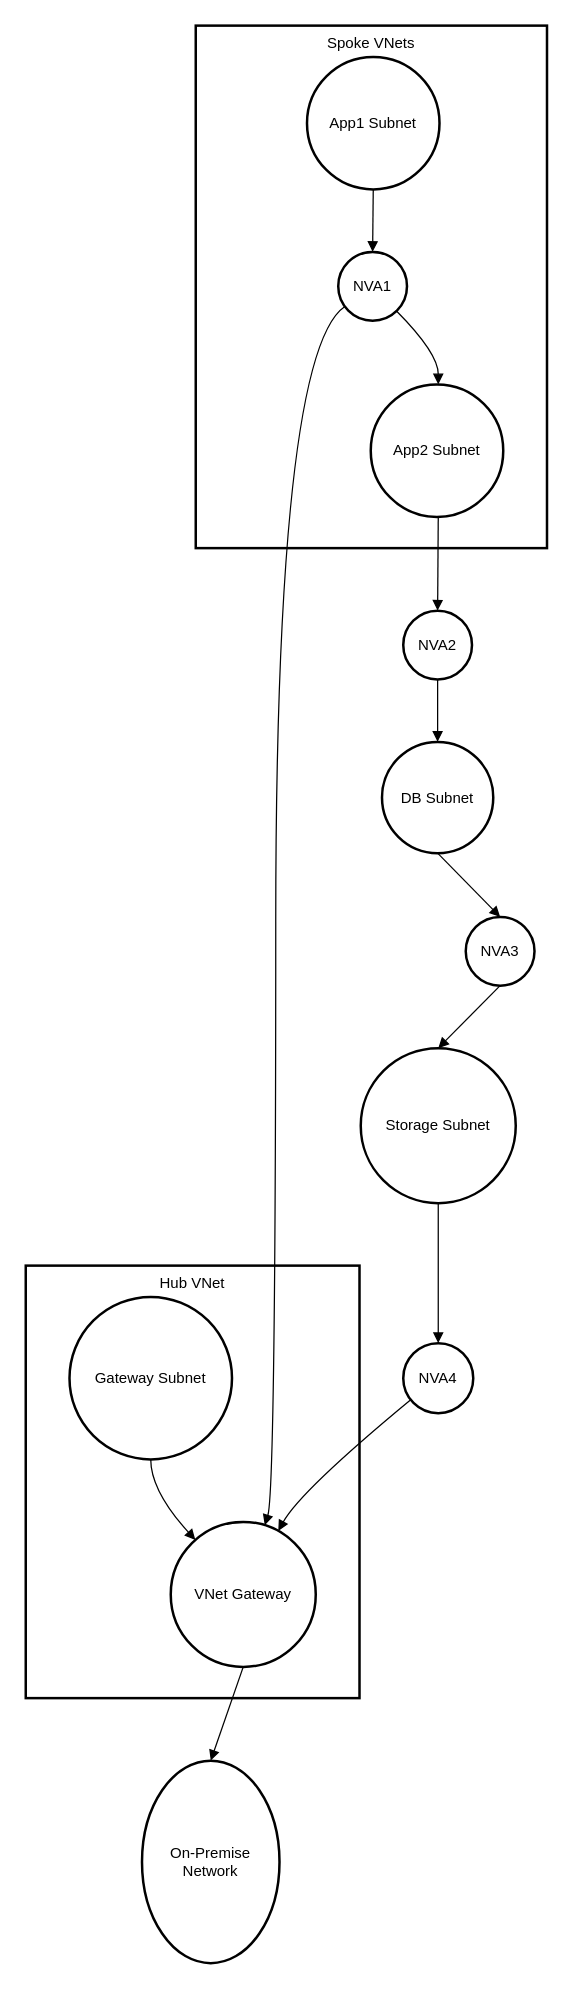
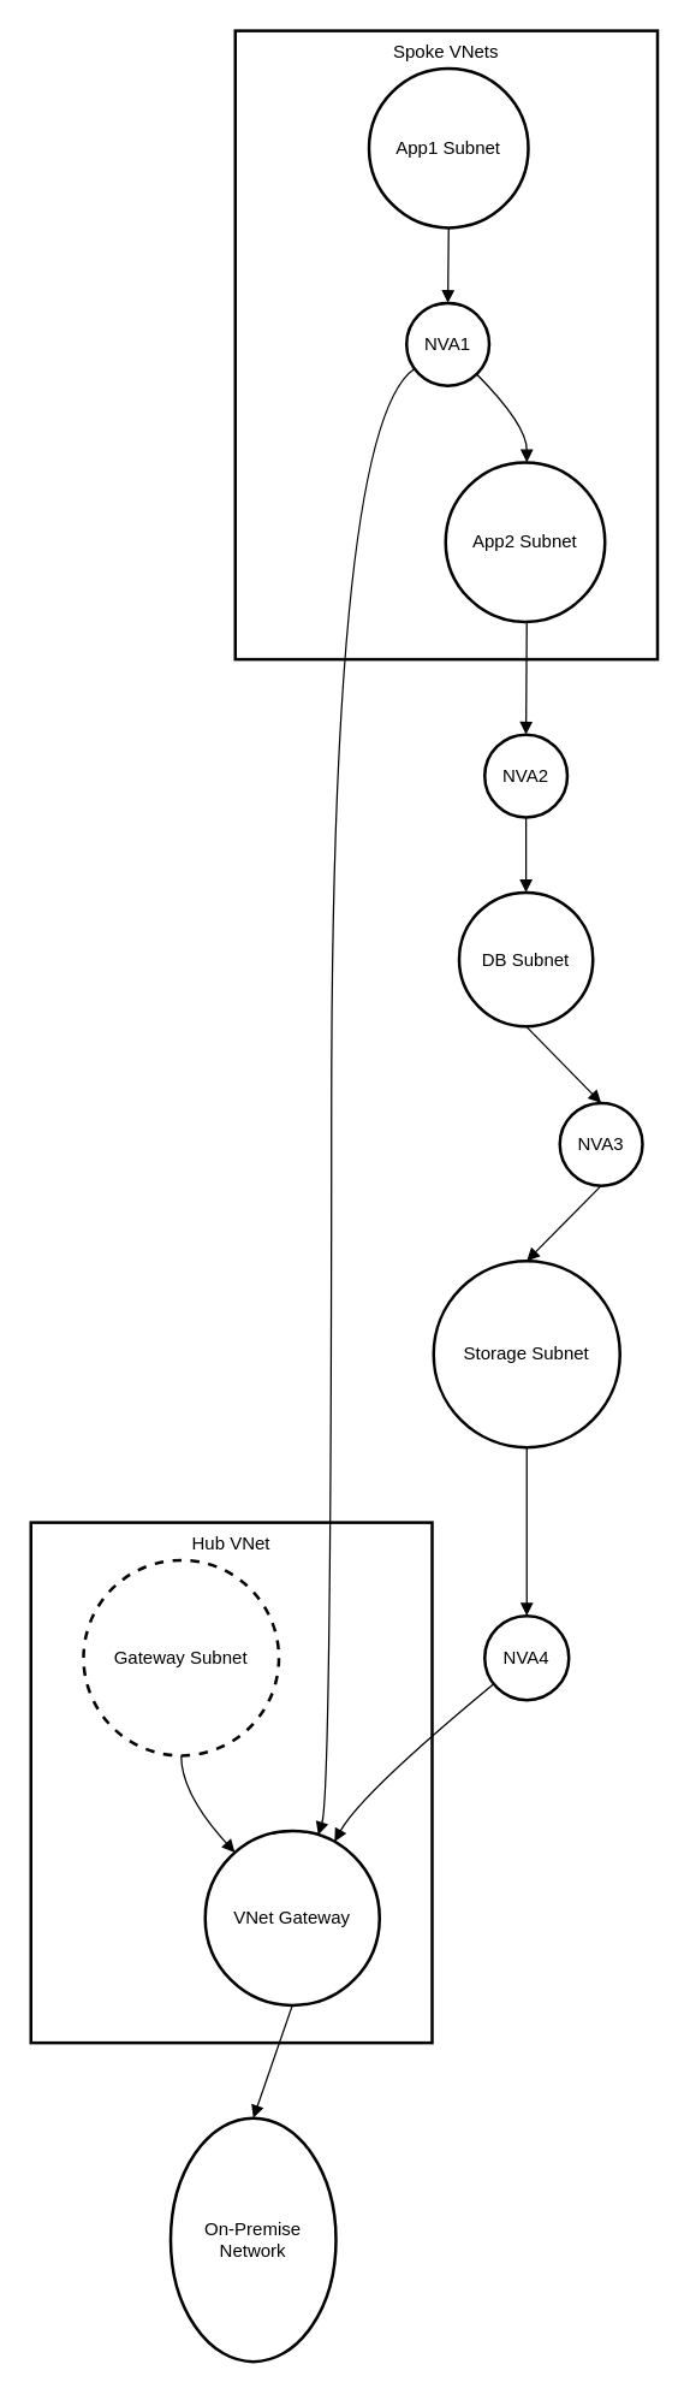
- <mxCell id="8" value="Gateway Subnet" style="ellipse;aspect=fixed;strokeWidth=2;whiteSpace=wrap;" vertex="1" parent="1"><mxGeometry x="55" y="1037" width="130" height="130" as="geometry" /></mxCell>
+ <mxCell id="8" value="Gateway Subnet" style="ellipse;aspect=fixed;strokeWidth=2;whiteSpace=wrap;dashed=1;" vertex="1" parent="1"><mxGeometry x="55" y="1037" width="130" height="130" as="geometry" /></mxCell>
